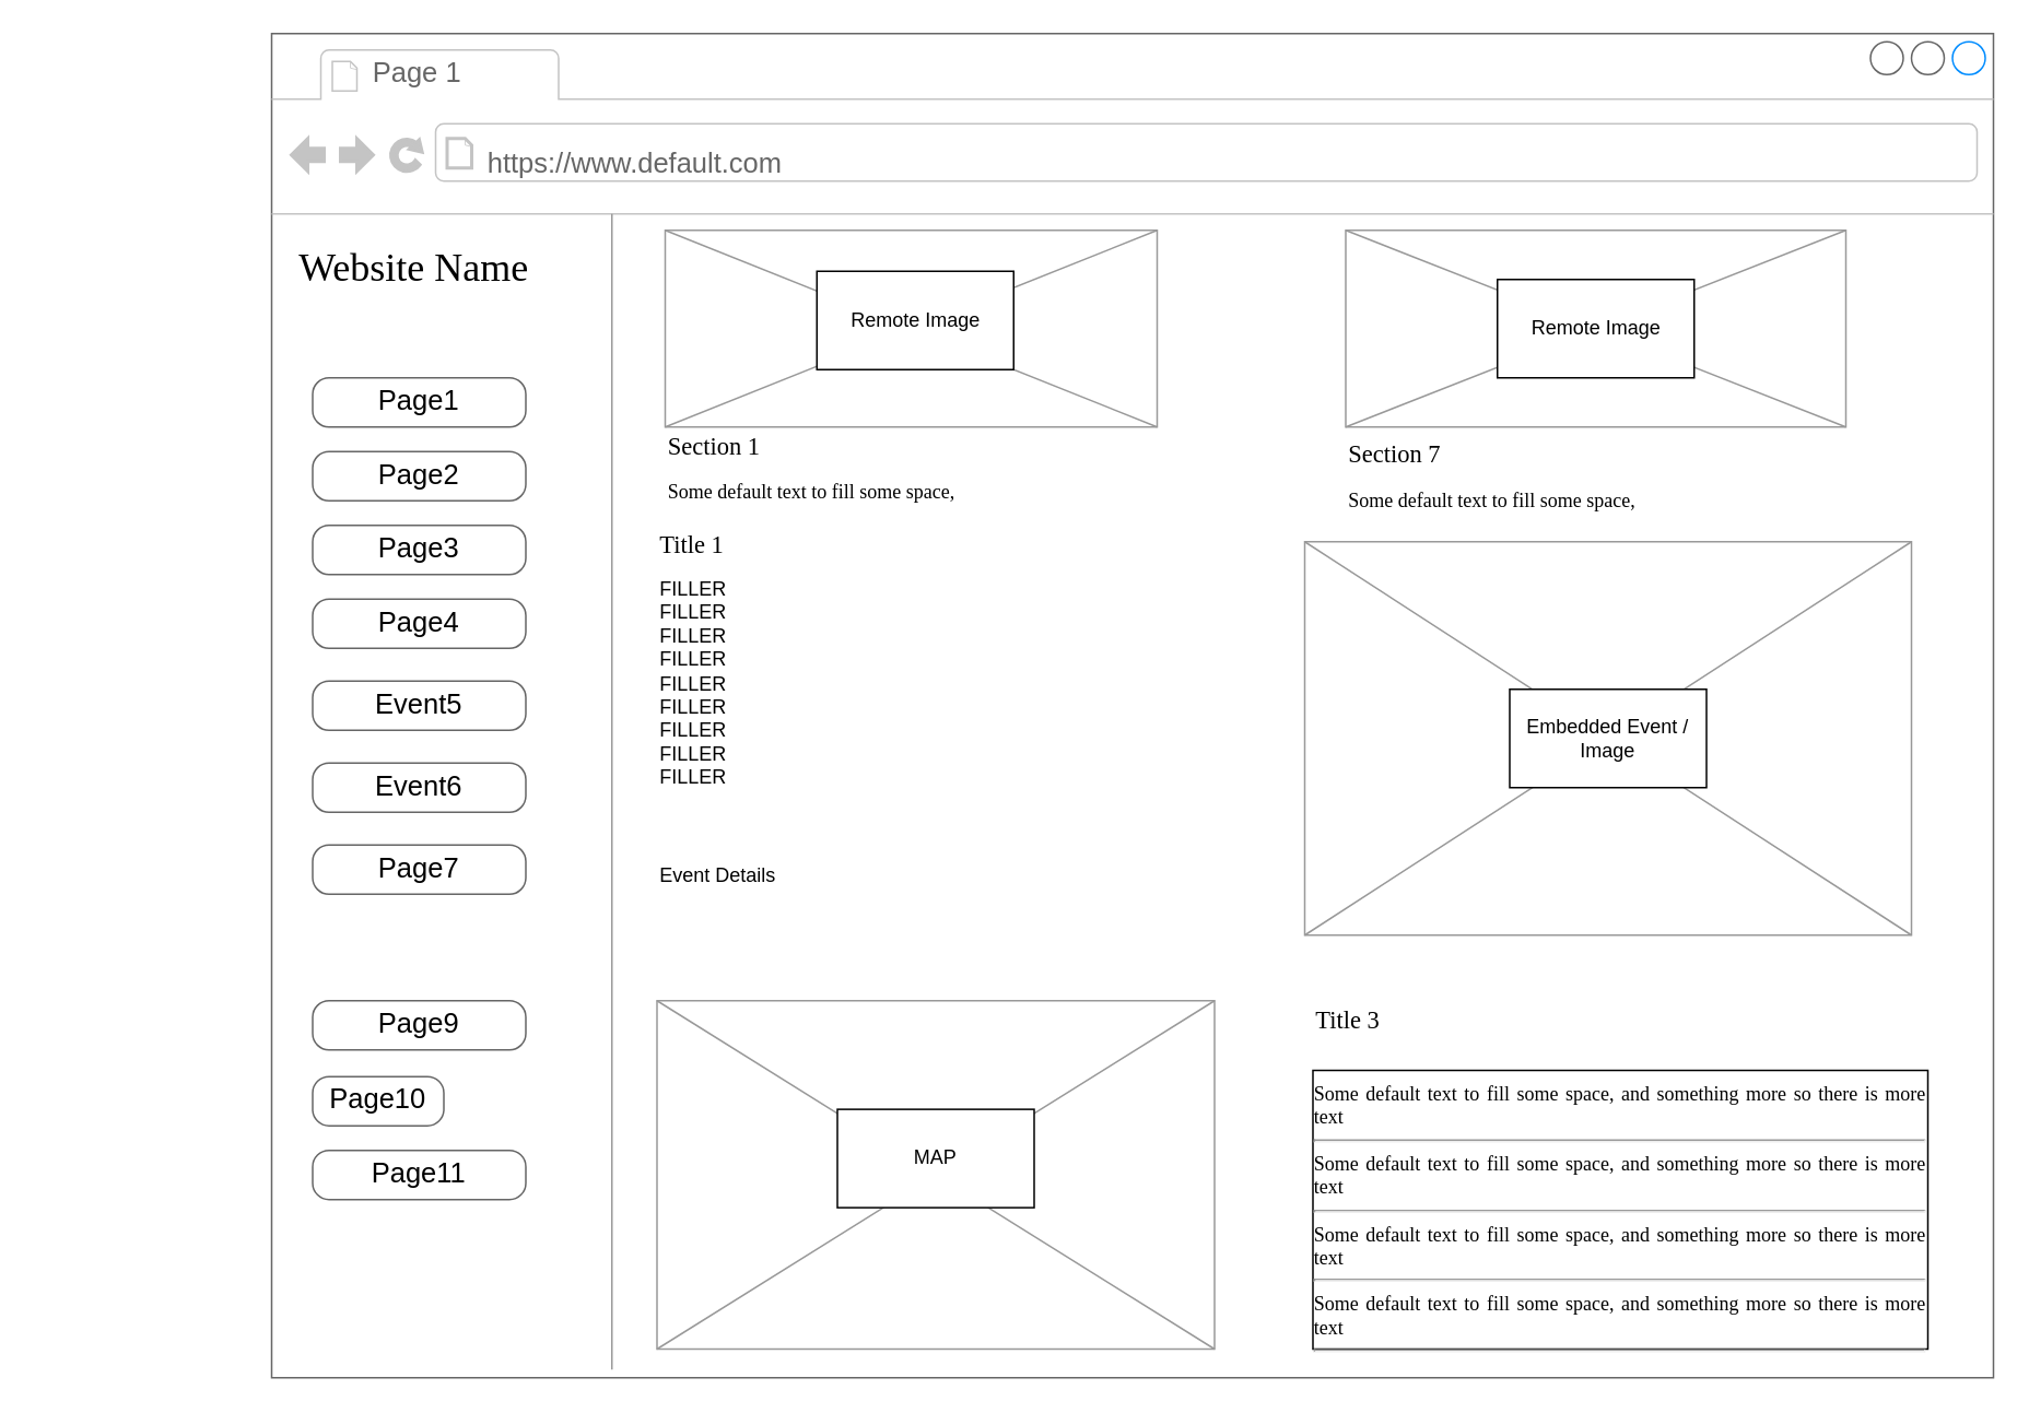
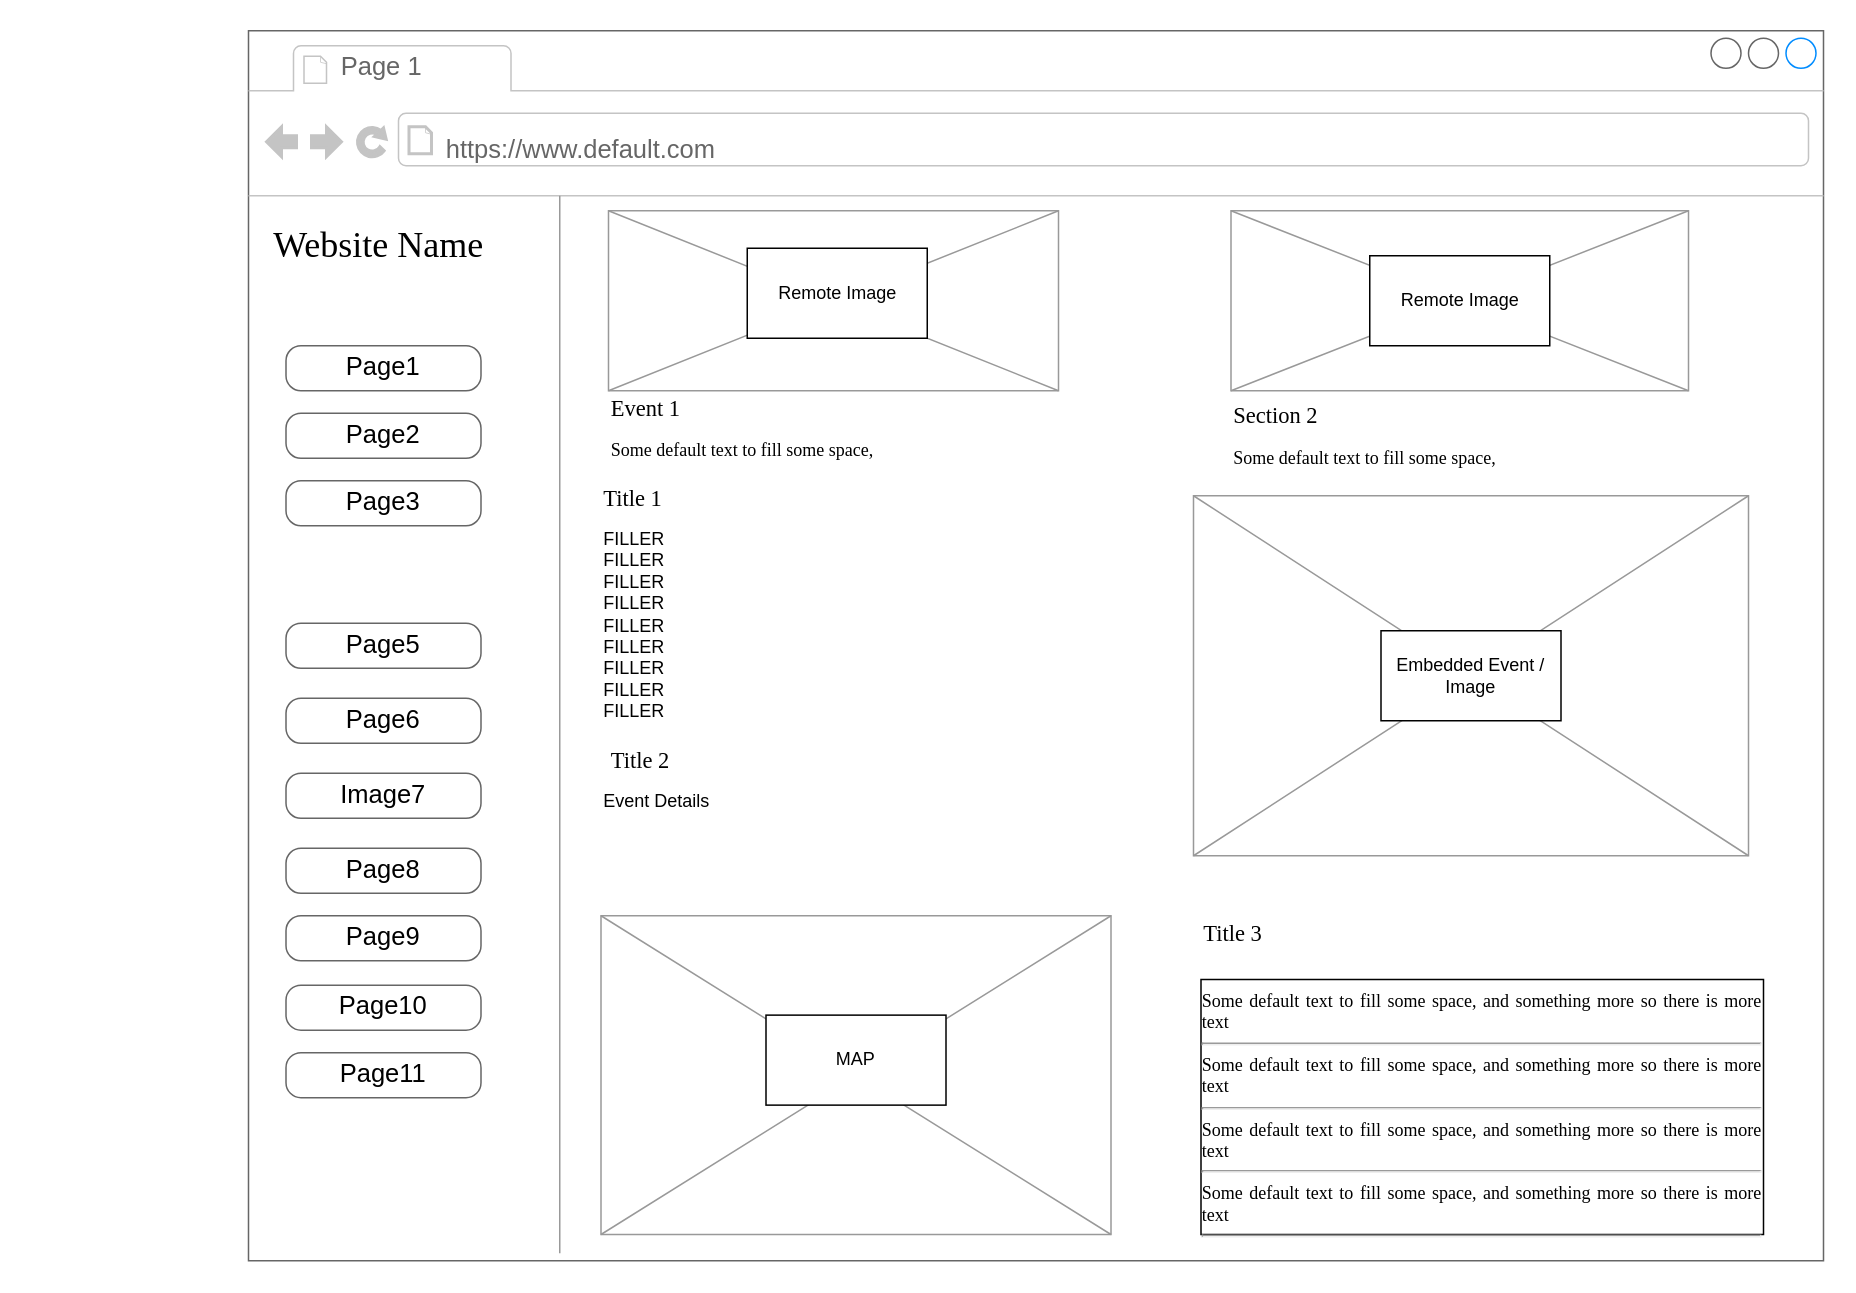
- <mxCell id="25" value="Section 1" style="text;html=1;points=[];align=left;verticalAlign=top;spacingTop=-4;fontSize=15;fontFamily=Verdana" parent="2" vertex="1"><mxGeometry x="240" y="240" width="170" height="30" as="geometry" /></mxCell>
+ <mxCell id="25" value="Event 1" style="text;html=1;points=[];align=left;verticalAlign=top;spacingTop=-4;fontSize=15;fontFamily=Verdana" parent="2" vertex="1"><mxGeometry x="240" y="240" width="170" height="30" as="geometry" /></mxCell>
- <mxCell id="23" value="Section 7" style="text;html=1;points=[];align=left;verticalAlign=top;spacingTop=-4;fontSize=15;fontFamily=Verdana" parent="2" vertex="1"><mxGeometry x="655" y="245" width="170" height="30" as="geometry" /></mxCell>
+ <mxCell id="23" value="Section 2" style="text;html=1;points=[];align=left;verticalAlign=top;spacingTop=-4;fontSize=15;fontFamily=Verdana" parent="2" vertex="1"><mxGeometry x="655" y="245" width="170" height="30" as="geometry" /></mxCell>
- <mxCell id="22" value="Page4" style="strokeWidth=1;shadow=0;dashed=0;align=center;html=1;shape=mxgraph.mockup.buttons.button;strokeColor=#666666;mainText=;buttonStyle=round;fontSize=17;fontStyle=0;fillColor=none;whiteSpace=wrap;rounded=0;labelBackgroundColor=none;" parent="2" vertex="1"><mxGeometry x="25" y="345" width="130" height="30" as="geometry" /></mxCell>
- <mxCell id="27" value="Event5" style="strokeWidth=1;shadow=0;dashed=0;align=center;html=1;shape=mxgraph.mockup.buttons.button;strokeColor=#666666;mainText=;buttonStyle=round;fontSize=17;fontStyle=0;fillColor=none;whiteSpace=wrap;rounded=0;labelBackgroundColor=none;" parent="2" vertex="1"><mxGeometry x="25" y="395" width="130" height="30" as="geometry" /></mxCell>
+ <mxCell id="27" value="Page5" style="strokeWidth=1;shadow=0;dashed=0;align=center;html=1;shape=mxgraph.mockup.buttons.button;strokeColor=#666666;mainText=;buttonStyle=round;fontSize=17;fontStyle=0;fillColor=none;whiteSpace=wrap;rounded=0;labelBackgroundColor=none;" parent="2" vertex="1"><mxGeometry x="25" y="395" width="130" height="30" as="geometry" /></mxCell>
- <mxCell id="28" value="Event6" style="strokeWidth=1;shadow=0;dashed=0;align=center;html=1;shape=mxgraph.mockup.buttons.button;strokeColor=#666666;mainText=;buttonStyle=round;fontSize=17;fontStyle=0;fillColor=none;whiteSpace=wrap;rounded=0;labelBackgroundColor=none;" vertex="1" parent="2"><mxGeometry x="25" y="445" width="130" height="30" as="geometry" /></mxCell>
+ <mxCell id="28" value="Page6" style="strokeWidth=1;shadow=0;dashed=0;align=center;html=1;shape=mxgraph.mockup.buttons.button;strokeColor=#666666;mainText=;buttonStyle=round;fontSize=17;fontStyle=0;fillColor=none;whiteSpace=wrap;rounded=0;labelBackgroundColor=none;" vertex="1" parent="2"><mxGeometry x="25" y="445" width="130" height="30" as="geometry" /></mxCell>
+ <mxCell id="10" value="Title 2" style="text;html=1;points=[];align=left;verticalAlign=top;spacingTop=-4;fontSize=15;fontFamily=Verdana" parent="2" vertex="1"><mxGeometry x="240" y="475" width="170" height="30" as="geometry" /></mxCell>
- <mxCell id="29" value="Page7" style="strokeWidth=1;shadow=0;dashed=0;align=center;html=1;shape=mxgraph.mockup.buttons.button;strokeColor=#666666;mainText=;buttonStyle=round;fontSize=17;fontStyle=0;fillColor=none;whiteSpace=wrap;rounded=0;labelBackgroundColor=none;" vertex="1" parent="2"><mxGeometry x="25" y="495" width="130" height="30" as="geometry" /></mxCell>
+ <mxCell id="29" value="Image7" style="strokeWidth=1;shadow=0;dashed=0;align=center;html=1;shape=mxgraph.mockup.buttons.button;strokeColor=#666666;mainText=;buttonStyle=round;fontSize=17;fontStyle=0;fillColor=none;whiteSpace=wrap;rounded=0;labelBackgroundColor=none;" vertex="1" parent="2"><mxGeometry x="25" y="495" width="130" height="30" as="geometry" /></mxCell>
+ <mxCell id="30" value="Page8" style="strokeWidth=1;shadow=0;dashed=0;align=center;html=1;shape=mxgraph.mockup.buttons.button;strokeColor=#666666;mainText=;buttonStyle=round;fontSize=17;fontStyle=0;fillColor=none;whiteSpace=wrap;rounded=0;labelBackgroundColor=none;" vertex="1" parent="2"><mxGeometry x="25" y="545" width="130" height="30" as="geometry" /></mxCell>
- <mxCell id="32" value="Page10" style="strokeWidth=1;shadow=0;dashed=0;align=center;html=1;shape=mxgraph.mockup.buttons.button;strokeColor=#666666;mainText=;buttonStyle=round;fontSize=17;fontStyle=0;fillColor=none;whiteSpace=wrap;rounded=0;labelBackgroundColor=none;" vertex="1" parent="2"><mxGeometry x="25" y="636.25" width="80" height="30" as="geometry" /></mxCell>
+ <mxCell id="32" value="Page10" style="strokeWidth=1;shadow=0;dashed=0;align=center;html=1;shape=mxgraph.mockup.buttons.button;strokeColor=#666666;mainText=;buttonStyle=round;fontSize=17;fontStyle=0;fillColor=none;whiteSpace=wrap;rounded=0;labelBackgroundColor=none;" vertex="1" parent="2"><mxGeometry x="25" y="636.25" width="130" height="30" as="geometry" /></mxCell>
